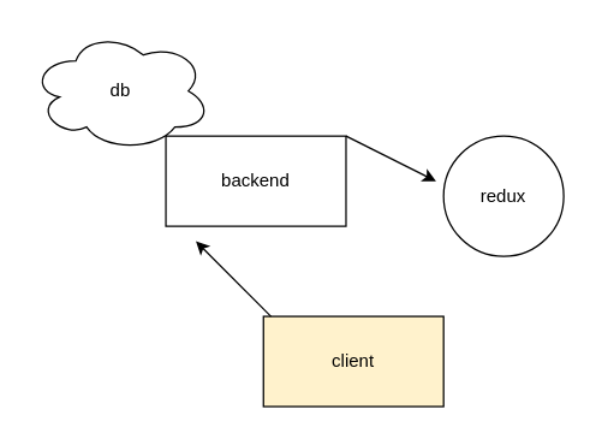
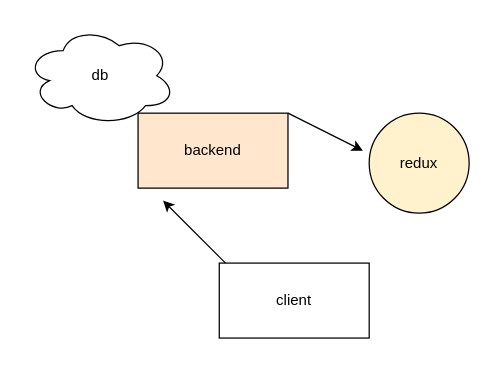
- <mxCell id="4" value="backend&lt;br&gt;" style="whiteSpace=wrap;html=1;" vertex="1" parent="1"><mxGeometry x="110" y="90" width="120" height="60" as="geometry" /></mxCell>
+ <mxCell id="4" value="backend&lt;br&gt;" style="whiteSpace=wrap;html=1;fillColor=#ffe6cc;" vertex="1" parent="1"><mxGeometry x="110" y="90" width="120" height="60" as="geometry" /></mxCell>
- <mxCell id="2" value="redux" style="ellipse;whiteSpace=wrap;html=1;" vertex="1" parent="1"><mxGeometry x="295" y="90" width="80" height="80" as="geometry" /></mxCell>
+ <mxCell id="2" value="redux" style="ellipse;whiteSpace=wrap;html=1;fillColor=#fff2cc;" vertex="1" parent="1"><mxGeometry x="295" y="90" width="80" height="80" as="geometry" /></mxCell>
- <mxCell id="3" value="client&lt;br&gt;" style="whiteSpace=wrap;html=1;fillColor=#fff2cc;" vertex="1" parent="1"><mxGeometry x="175" y="210" width="120" height="60" as="geometry" /></mxCell>
+ <mxCell id="3" value="client&lt;br&gt;" style="whiteSpace=wrap;html=1;" vertex="1" parent="1"><mxGeometry x="175" y="210" width="120" height="60" as="geometry" /></mxCell>
